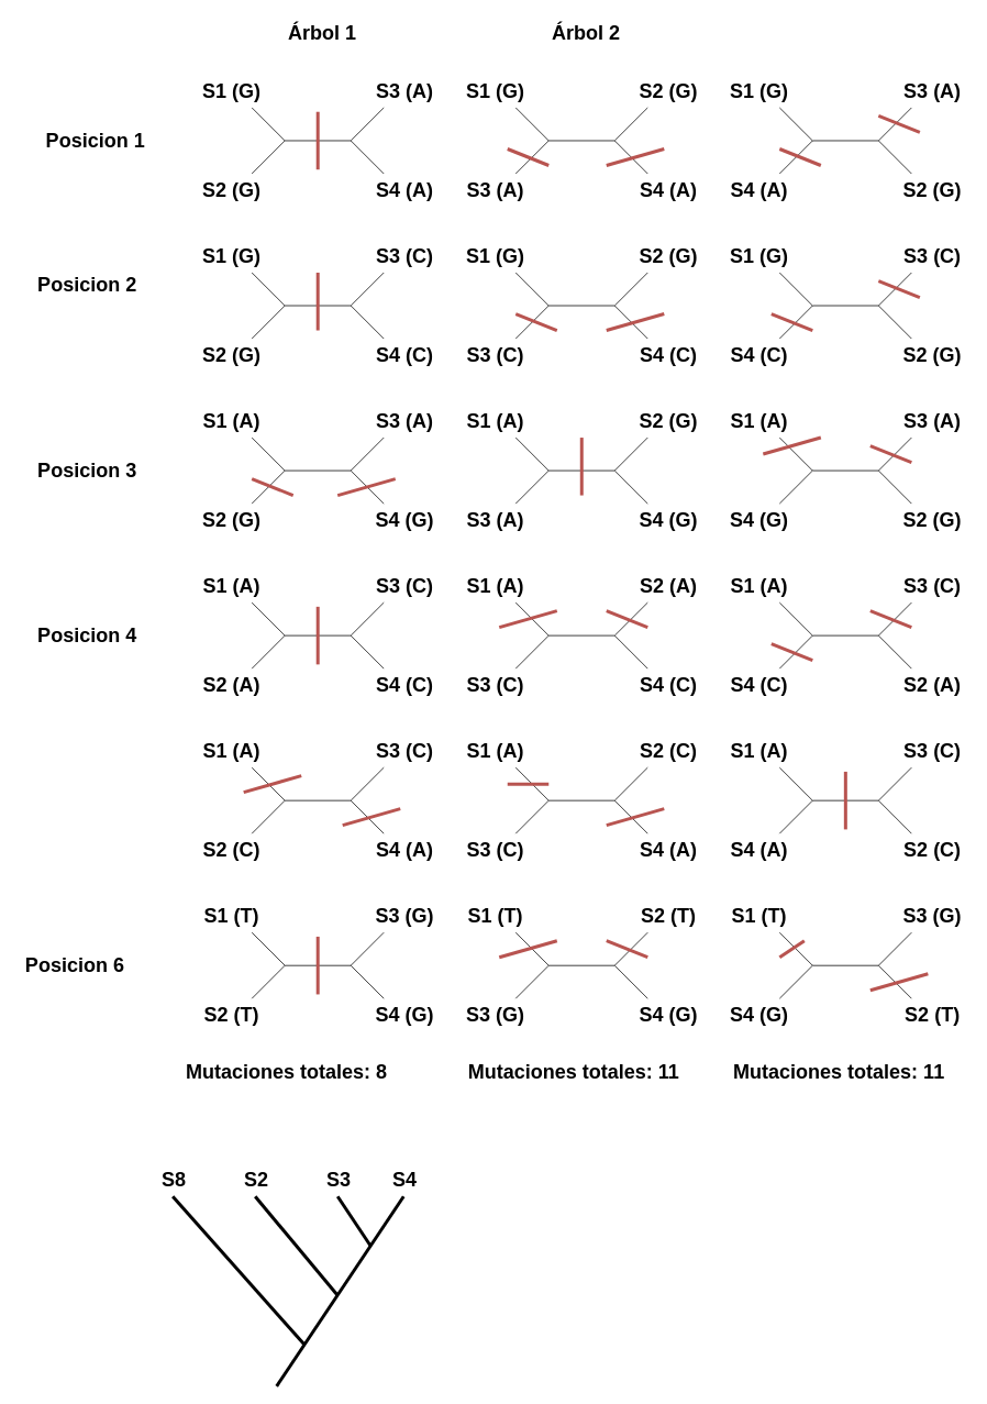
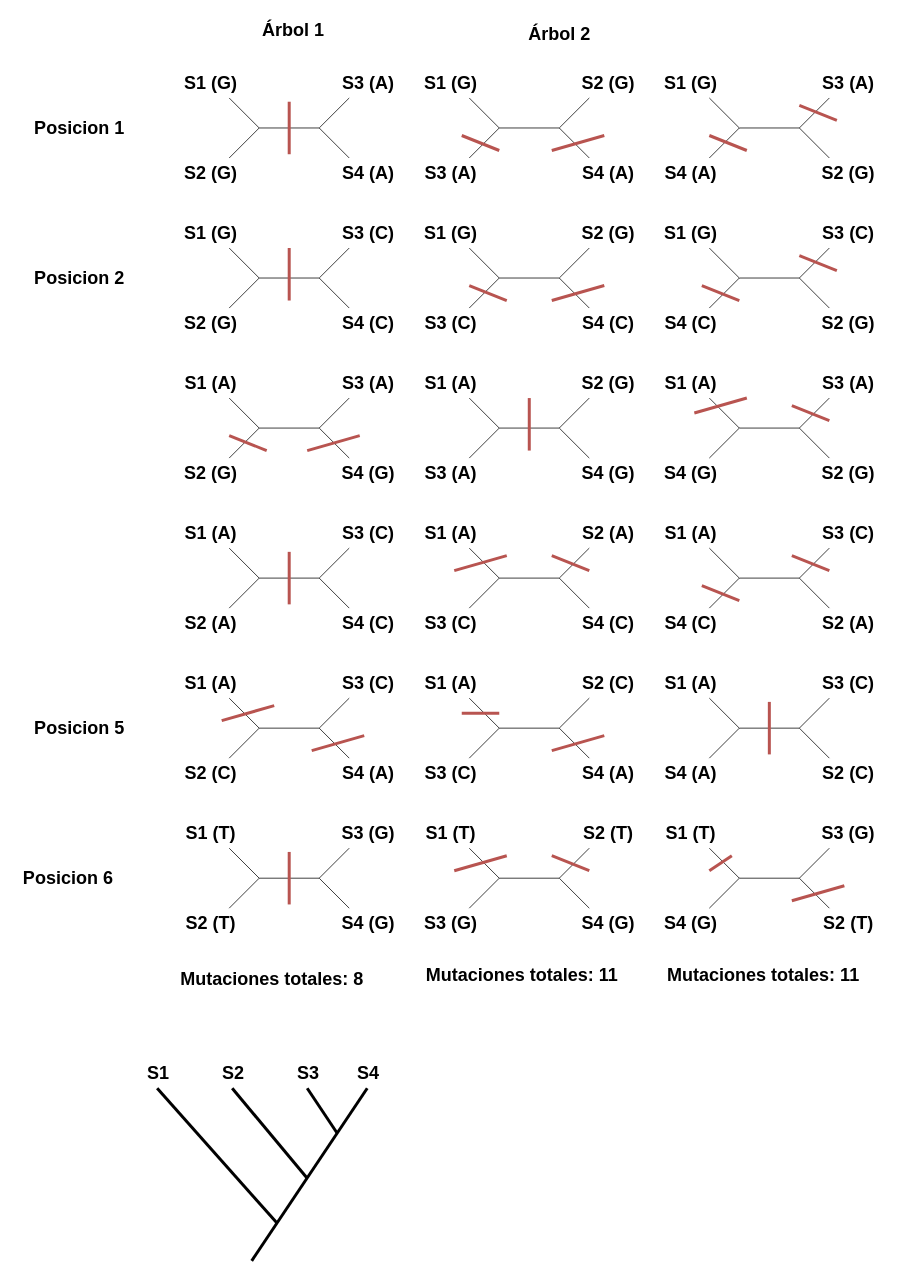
- <mxCell id="204" value="&lt;span style=&quot;font-size: 24px;&quot;&gt;&lt;b&gt;Árbol 2&lt;br&gt;&lt;/b&gt;&lt;/span&gt;" style="text;html=1;align=center;verticalAlign=middle;resizable=0;points=[];autosize=1;strokeColor=none;fillColor=none;" vertex="1" parent="1"><mxGeometry x="655" y="20" width="110" height="40" as="geometry" /></mxCell>
+ <mxCell id="204" value="&lt;span style=&quot;font-size: 24px;&quot;&gt;&lt;b&gt;Árbol 2&lt;br&gt;&lt;/b&gt;&lt;/span&gt;" style="text;html=1;align=center;verticalAlign=middle;resizable=0;points=[];autosize=1;strokeColor=none;fillColor=none;" vertex="1" parent="1"><mxGeometry x="690" y="25" width="110" height="40" as="geometry" /></mxCell>
- <mxCell id="164" value="&lt;span style=&quot;font-size: 24px;&quot;&gt;&lt;b&gt;Posicion 1&lt;br&gt;&lt;/b&gt;&lt;/span&gt;" style="text;html=1;align=center;verticalAlign=middle;resizable=0;points=[];autosize=1;strokeColor=none;fillColor=none;" vertex="1" parent="1"><mxGeometry x="45" y="150" width="140" height="40" as="geometry" /></mxCell>
+ <mxCell id="164" value="&lt;span style=&quot;font-size: 24px;&quot;&gt;&lt;b&gt;Posicion 1&lt;br&gt;&lt;/b&gt;&lt;/span&gt;" style="text;html=1;align=center;verticalAlign=middle;resizable=0;points=[];autosize=1;strokeColor=none;fillColor=none;" vertex="1" parent="1"><mxGeometry x="35" y="150" width="140" height="40" as="geometry" /></mxCell>
- <mxCell id="165" value="&lt;span style=&quot;font-size: 24px;&quot;&gt;&lt;b&gt;Posicion 2&lt;br&gt;&lt;/b&gt;&lt;/span&gt;" style="text;html=1;align=center;verticalAlign=middle;resizable=0;points=[];autosize=1;strokeColor=none;fillColor=none;" vertex="1" parent="1"><mxGeometry x="35" y="325" width="140" height="40" as="geometry" /></mxCell>
+ <mxCell id="165" value="&lt;span style=&quot;font-size: 24px;&quot;&gt;&lt;b&gt;Posicion 2&lt;br&gt;&lt;/b&gt;&lt;/span&gt;" style="text;html=1;align=center;verticalAlign=middle;resizable=0;points=[];autosize=1;strokeColor=none;fillColor=none;" vertex="1" parent="1"><mxGeometry x="35" y="350" width="140" height="40" as="geometry" /></mxCell>
- <mxCell id="166" value="&lt;span style=&quot;font-size: 24px;&quot;&gt;&lt;b&gt;Posicion 3&lt;br&gt;&lt;/b&gt;&lt;/span&gt;" style="text;html=1;align=center;verticalAlign=middle;resizable=0;points=[];autosize=1;strokeColor=none;fillColor=none;" vertex="1" parent="1"><mxGeometry x="35" y="550" width="140" height="40" as="geometry" /></mxCell>
- <mxCell id="167" value="&lt;b style=&quot;font-size: 24px;&quot;&gt;Posicion&lt;/b&gt;&lt;span style=&quot;font-size: 24px;&quot;&gt;&lt;b&gt;&amp;nbsp;4&lt;br&gt;&lt;/b&gt;&lt;/span&gt;" style="text;html=1;align=center;verticalAlign=middle;resizable=0;points=[];autosize=1;strokeColor=none;fillColor=none;" vertex="1" parent="1"><mxGeometry x="35" y="750" width="140" height="40" as="geometry" /></mxCell>
+ <mxCell id="168" value="&lt;b style=&quot;font-size: 24px;&quot;&gt;Posicion&lt;/b&gt;&lt;span style=&quot;font-size: 24px;&quot;&gt;&lt;b&gt;&amp;nbsp;5&lt;br&gt;&lt;/b&gt;&lt;/span&gt;" style="text;html=1;align=center;verticalAlign=middle;resizable=0;points=[];autosize=1;strokeColor=none;fillColor=none;" vertex="1" parent="1"><mxGeometry x="35" y="950" width="140" height="40" as="geometry" /></mxCell>
- <mxCell id="200" value="&lt;span style=&quot;font-size: 24px;&quot;&gt;&lt;b&gt;Mutaciones totales: 8&amp;nbsp;&lt;br&gt;&lt;/b&gt;&lt;/span&gt;" style="text;html=1;align=center;verticalAlign=middle;resizable=0;points=[];autosize=1;strokeColor=none;fillColor=none;" vertex="1" parent="1"><mxGeometry x="215" y="1280" width="270" height="40" as="geometry" /></mxCell>
+ <mxCell id="200" value="&lt;span style=&quot;font-size: 24px;&quot;&gt;&lt;b&gt;Mutaciones totales: 8&amp;nbsp;&lt;br&gt;&lt;/b&gt;&lt;/span&gt;" style="text;html=1;align=center;verticalAlign=middle;resizable=0;points=[];autosize=1;strokeColor=none;fillColor=none;" vertex="1" parent="1"><mxGeometry x="230" y="1285" width="270" height="40" as="geometry" /></mxCell>
- <mxCell id="209" value="&lt;font style=&quot;font-size: 24px;&quot;&gt;&lt;b&gt;S8&lt;/b&gt;&lt;/font&gt;" style="text;html=1;align=center;verticalAlign=middle;resizable=0;points=[];autosize=1;strokeColor=none;fillColor=none;" vertex="1" parent="1"><mxGeometry x="185" y="1410" width="50" height="40" as="geometry" /></mxCell>
+ <mxCell id="209" value="&lt;font style=&quot;font-size: 24px;&quot;&gt;&lt;b&gt;S1&lt;/b&gt;&lt;/font&gt;" style="text;html=1;align=center;verticalAlign=middle;resizable=0;points=[];autosize=1;strokeColor=none;fillColor=none;" vertex="1" parent="1"><mxGeometry x="185" y="1410" width="50" height="40" as="geometry" /></mxCell>
